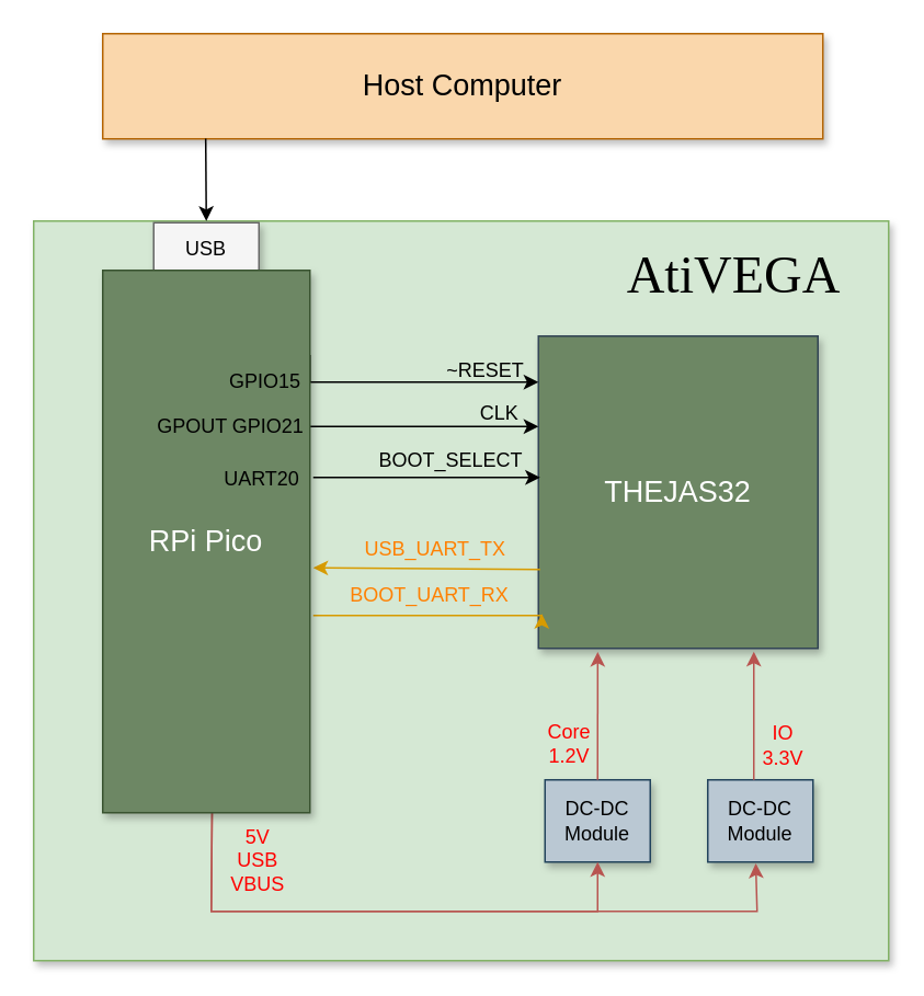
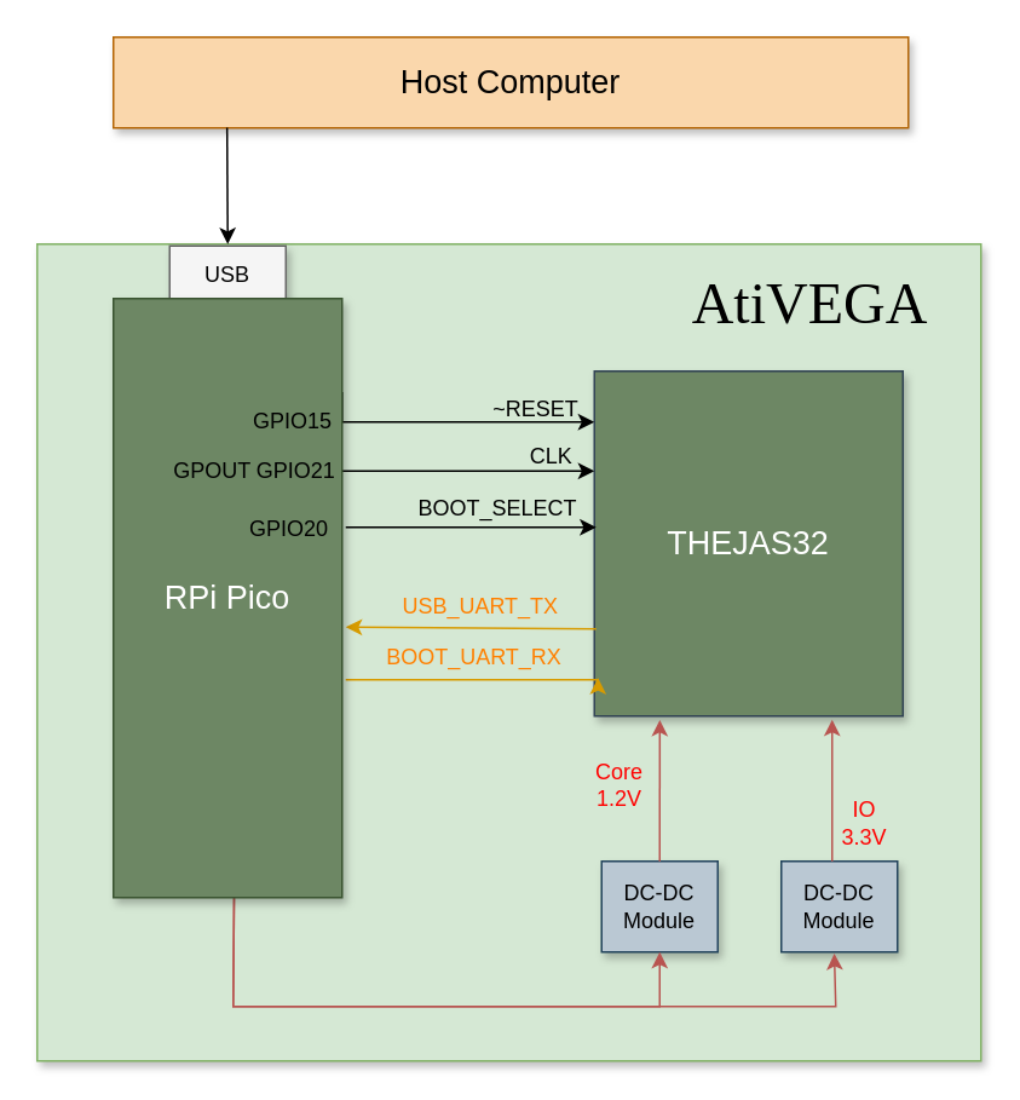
- <mxCell id="24" value="Host Computer" style="whiteSpace=wrap;html=1;shadow=1;fontSize=18;fillColor=#fad7ac;strokeColor=#b46504;" parent="1" vertex="1"><mxGeometry x="62" y="20" width="438" height="64" as="geometry" /></mxCell>
+ <mxCell id="24" value="Host Computer" style="whiteSpace=wrap;html=1;shadow=1;fontSize=18;fillColor=#fad7ac;strokeColor=#b46504;" parent="1" vertex="1"><mxGeometry x="62" y="20" width="438" height="50" as="geometry" /></mxCell>
- <mxCell id="29" value="UART20" style="text;html=1;align=center;verticalAlign=middle;whiteSpace=wrap;rounded=0;" parent="1" vertex="1"><mxGeometry x="130" y="276" width="58" height="30" as="geometry" /></mxCell>
+ <mxCell id="29" value="GPIO20" style="text;html=1;align=center;verticalAlign=middle;whiteSpace=wrap;rounded=0;" parent="1" vertex="1"><mxGeometry x="130" y="276" width="58" height="30" as="geometry" /></mxCell>
- <mxCell id="7" value="&lt;div&gt;Core&lt;/div&gt;&lt;div&gt;1.2V&lt;/div&gt;" style="text;html=1;align=center;verticalAlign=middle;whiteSpace=wrap;rounded=0;fontColor=#FF0000;" parent="1" vertex="1"><mxGeometry x="326" y="437" width="40" height="30" as="geometry" /></mxCell>
+ <mxCell id="7" value="&lt;div&gt;Core&lt;/div&gt;&lt;div&gt;1.2V&lt;/div&gt;" style="text;html=1;align=center;verticalAlign=middle;whiteSpace=wrap;rounded=0;fontColor=#FF0000;" parent="1" vertex="1"><mxGeometry x="321" y="417" width="40" height="30" as="geometry" /></mxCell>
- <mxCell id="23" value="&lt;div&gt;5V&lt;br&gt;&lt;/div&gt;&lt;div&gt;USB&lt;/div&gt;&lt;div&gt;VBUS&lt;/div&gt;" style="text;html=1;align=center;verticalAlign=middle;whiteSpace=wrap;rounded=0;fontColor=#FF0000;" parent="1" vertex="1"><mxGeometry x="140" y="503" width="33" height="39" as="geometry" /></mxCell>
